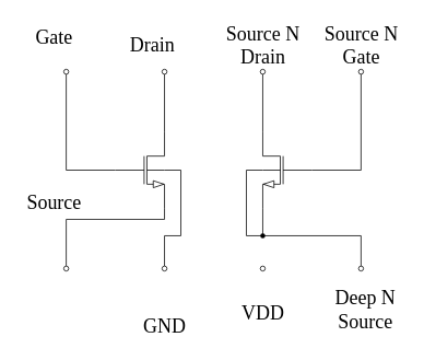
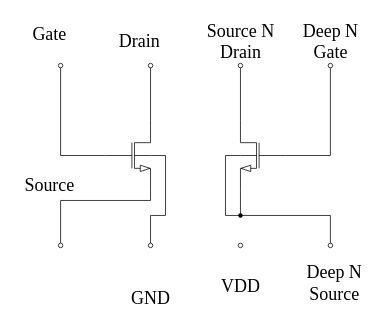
- <mxCell id="21" value="&lt;span style=&quot;font-size: 24px;&quot;&gt;Source N&lt;br&gt;Gate&lt;br&gt;&lt;/span&gt;" style="text;html=1;align=center;verticalAlign=middle;resizable=0;points=[];autosize=1;strokeColor=none;fillColor=none;fontSize=11;fontFamily=BKM-cmr10;fontColor=default;" vertex="1" parent="1"><mxGeometry x="390" y="20" width="100" height="70" as="geometry" /></mxCell>
+ <mxCell id="21" value="&lt;span style=&quot;font-size: 24px;&quot;&gt;Deep N&lt;br&gt;Gate&lt;br&gt;&lt;/span&gt;" style="text;html=1;align=center;verticalAlign=middle;resizable=0;points=[];autosize=1;strokeColor=none;fillColor=none;fontSize=11;fontFamily=BKM-cmr10;fontColor=default;" vertex="1" parent="1"><mxGeometry x="390" y="20" width="100" height="70" as="geometry" /></mxCell>
